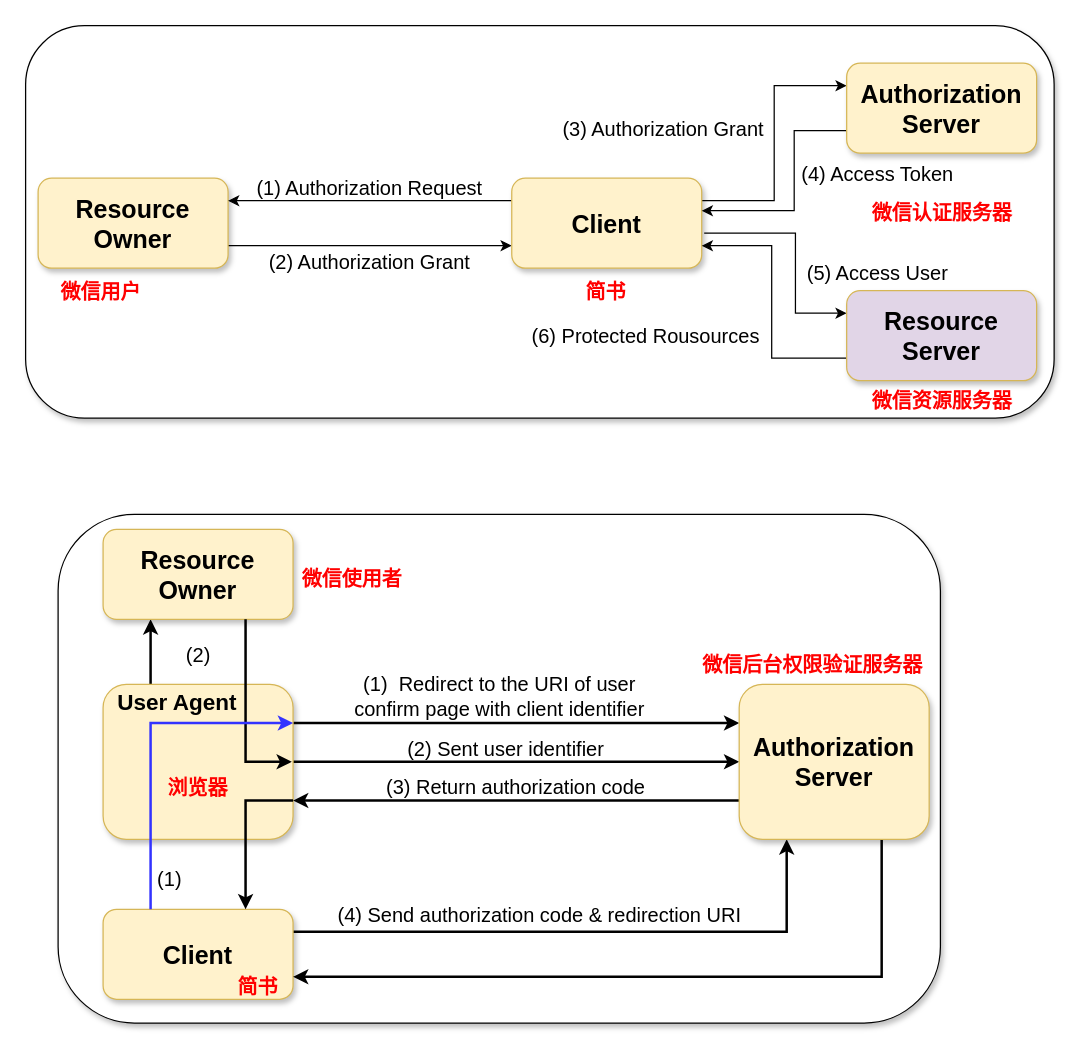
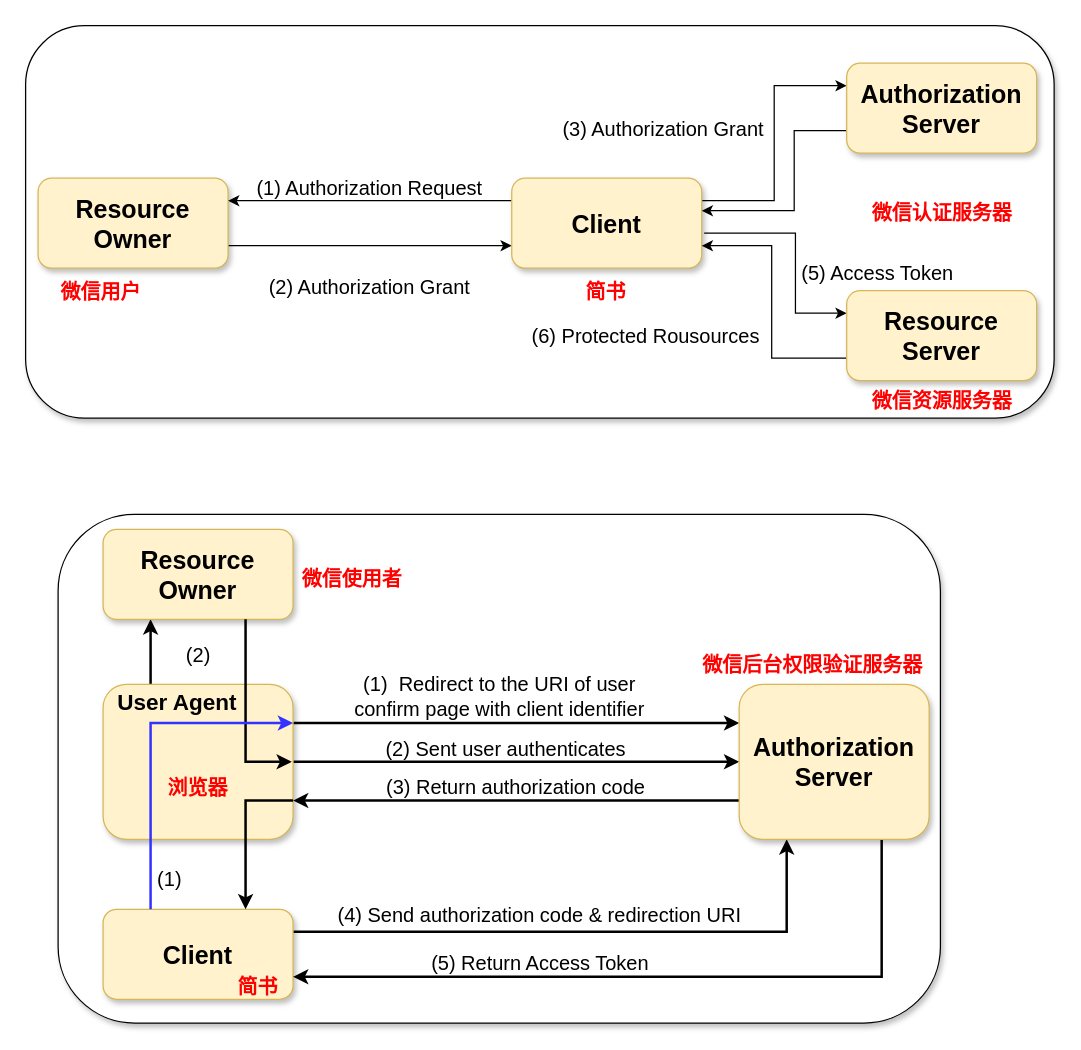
- <mxCell id="16" value="&lt;font style=&quot;font-size: 16px&quot;&gt;(4) Access Token&lt;/font&gt;" style="text;html=1;strokeColor=none;fillColor=none;align=center;verticalAlign=middle;whiteSpace=wrap;rounded=0;shadow=1;" vertex="1" parent="1"><mxGeometry x="638" y="129" width="128" height="20" as="geometry" /></mxCell>
- <mxCell id="14" value="&lt;font style=&quot;font-size: 16px&quot;&gt;(2) Authorization Grant&lt;/font&gt;" style="text;html=1;strokeColor=none;fillColor=none;align=center;verticalAlign=middle;whiteSpace=wrap;rounded=0;shadow=1;" vertex="1" parent="1"><mxGeometry x="202" y="199" width="187" height="20" as="geometry" /></mxCell>
+ <mxCell id="14" value="&lt;font style=&quot;font-size: 16px&quot;&gt;(2) Authorization Grant&lt;/font&gt;" style="text;html=1;strokeColor=none;fillColor=none;align=center;verticalAlign=middle;whiteSpace=wrap;rounded=0;shadow=1;" vertex="1" parent="1"><mxGeometry x="202" y="219" width="187" height="20" as="geometry" /></mxCell>
- <mxCell id="17" value="&lt;font style=&quot;font-size: 16px&quot;&gt;(5) Access User&lt;/font&gt;" style="text;html=1;strokeColor=none;fillColor=none;align=center;verticalAlign=middle;whiteSpace=wrap;rounded=0;shadow=1;" vertex="1" parent="1"><mxGeometry x="638" y="208" width="128" height="20" as="geometry" /></mxCell>
+ <mxCell id="17" value="&lt;font style=&quot;font-size: 16px&quot;&gt;(5) Access Token&lt;/font&gt;" style="text;html=1;strokeColor=none;fillColor=none;align=center;verticalAlign=middle;whiteSpace=wrap;rounded=0;shadow=1;" vertex="1" parent="1"><mxGeometry x="638" y="208" width="128" height="20" as="geometry" /></mxCell>
- <mxCell id="12" value="&lt;font style=&quot;font-size: 20px&quot;&gt;&lt;b&gt;Resource Server&lt;br&gt;&lt;/b&gt;&lt;/font&gt;" style="rounded=1;whiteSpace=wrap;html=1;fillColor=#e1d5e7;strokeColor=#d6b656;shadow=1;" vertex="1" parent="1"><mxGeometry x="677" y="232" width="152" height="72" as="geometry" /></mxCell>
+ <mxCell id="12" value="&lt;font style=&quot;font-size: 20px&quot;&gt;&lt;b&gt;Resource Server&lt;br&gt;&lt;/b&gt;&lt;/font&gt;" style="rounded=1;whiteSpace=wrap;html=1;fillColor=#fff2cc;strokeColor=#d6b656;shadow=1;" vertex="1" parent="1"><mxGeometry x="677" y="232" width="152" height="72" as="geometry" /></mxCell>
- <mxCell id="35" value="&lt;font style=&quot;font-size: 16px&quot;&gt;(2) Sent user identifier&lt;/font&gt;" style="text;html=1;strokeColor=none;fillColor=none;align=center;verticalAlign=middle;whiteSpace=wrap;rounded=0;shadow=1;strokeWidth=2;" vertex="1" parent="1"><mxGeometry x="233" y="589" width="343" height="20" as="geometry" /></mxCell>
+ <mxCell id="35" value="&lt;font style=&quot;font-size: 16px&quot;&gt;(2) Sent user authenticates&lt;/font&gt;" style="text;html=1;strokeColor=none;fillColor=none;align=center;verticalAlign=middle;whiteSpace=wrap;rounded=0;shadow=1;strokeWidth=2;" vertex="1" parent="1"><mxGeometry x="233" y="589" width="343" height="20" as="geometry" /></mxCell>
+ <mxCell id="41" value="&lt;font style=&quot;font-size: 16px&quot;&gt;(5) Return Access Token&lt;/font&gt;" style="text;html=1;strokeColor=none;fillColor=none;align=center;verticalAlign=middle;whiteSpace=wrap;rounded=0;shadow=1;" vertex="1" parent="1"><mxGeometry x="341.5" y="760" width="180" height="20" as="geometry" /></mxCell>
